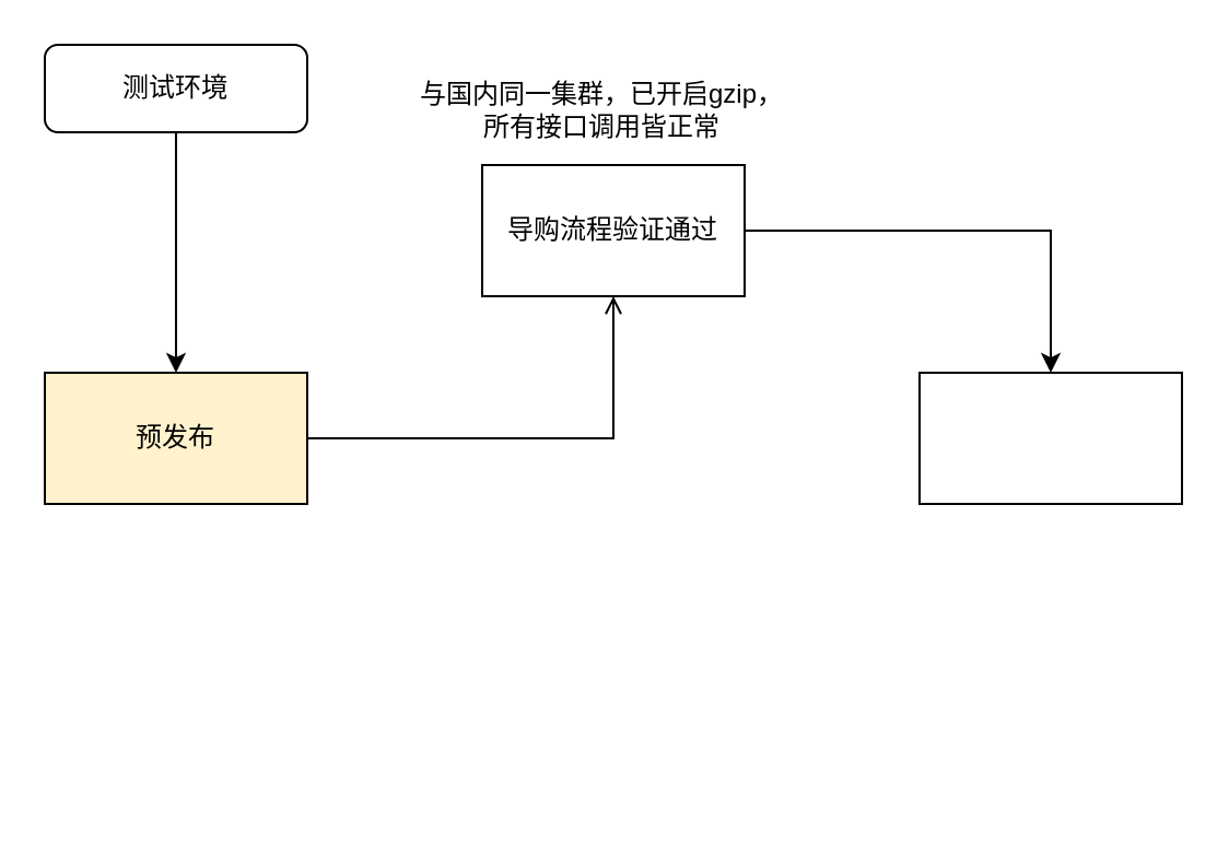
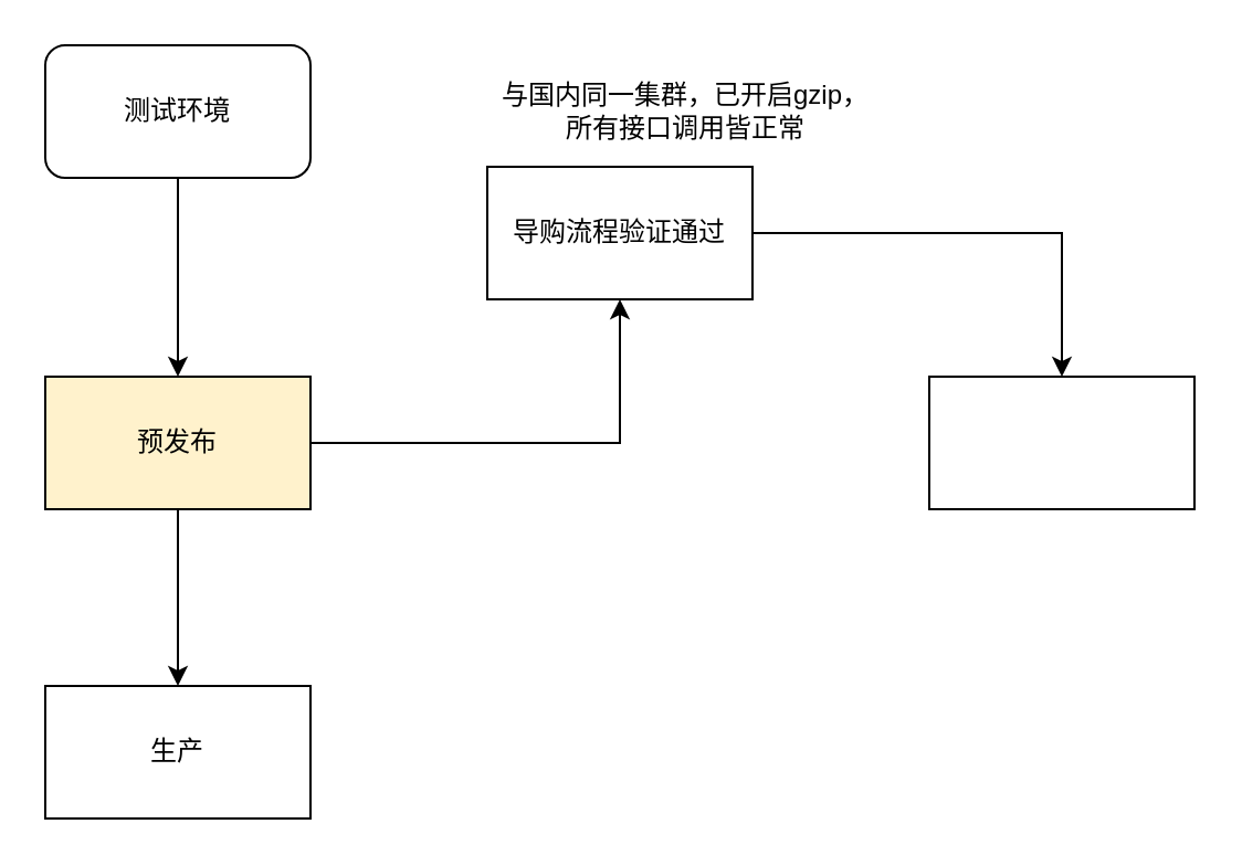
- <mxCell id="3" value="测试环境" style="rounded=1;whiteSpace=wrap;html=1;" vertex="1" parent="1"><mxGeometry x="20" y="20" width="120" height="40" as="geometry" /></mxCell>
+ <mxCell id="3" value="测试环境" style="rounded=1;whiteSpace=wrap;html=1;" vertex="1" parent="1"><mxGeometry x="20" y="20" width="120" height="60" as="geometry" /></mxCell>
- <mxCell id="7" value="与国内同一集群，已开启gzip，所有接口调用皆正常" style="text;html=1;align=center;verticalAlign=middle;whiteSpace=wrap;rounded=0;" vertex="1" parent="1"><mxGeometry x="190" y="35" width="170" height="30" as="geometry" /></mxCell>
+ <mxCell id="7" value="与国内同一集群，已开启gzip，所有接口调用皆正常" style="text;html=1;align=center;verticalAlign=middle;whiteSpace=wrap;rounded=0;" vertex="1" parent="1"><mxGeometry x="225" y="35" width="170" height="30" as="geometry" /></mxCell>
- <mxCell id="4" value="" style="edgeStyle=orthogonalEdgeStyle;rounded=0;orthogonalLoop=1;jettySize=auto;html=1;endArrow=open;" edge="1" parent="1" source="6" target="9"><mxGeometry relative="1" as="geometry" /></mxCell>
+ <mxCell id="4" value="" style="edgeStyle=orthogonalEdgeStyle;rounded=0;orthogonalLoop=1;jettySize=auto;html=1;" edge="1" parent="1" source="6" target="9"><mxGeometry relative="1" as="geometry" /></mxCell>
+ <mxCell id="5" value="" style="edgeStyle=orthogonalEdgeStyle;rounded=0;orthogonalLoop=1;jettySize=auto;html=1;" edge="1" parent="1" source="6" target="11"><mxGeometry relative="1" as="geometry" /></mxCell>
+ <mxCell id="11" value="生产" style="whiteSpace=wrap;html=1;rounded=0;" vertex="1" parent="1"><mxGeometry x="20" y="310" width="120" height="60" as="geometry" /></mxCell>
